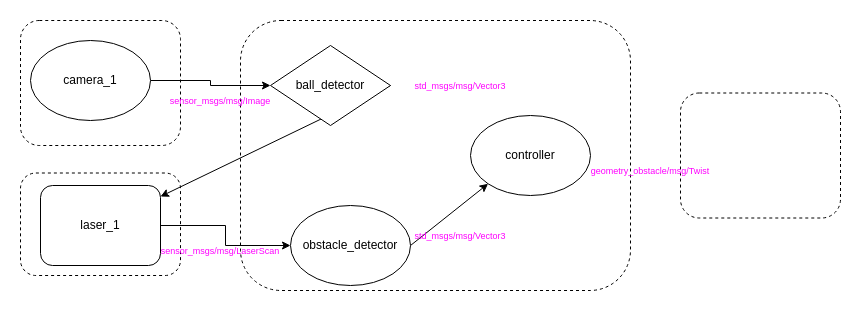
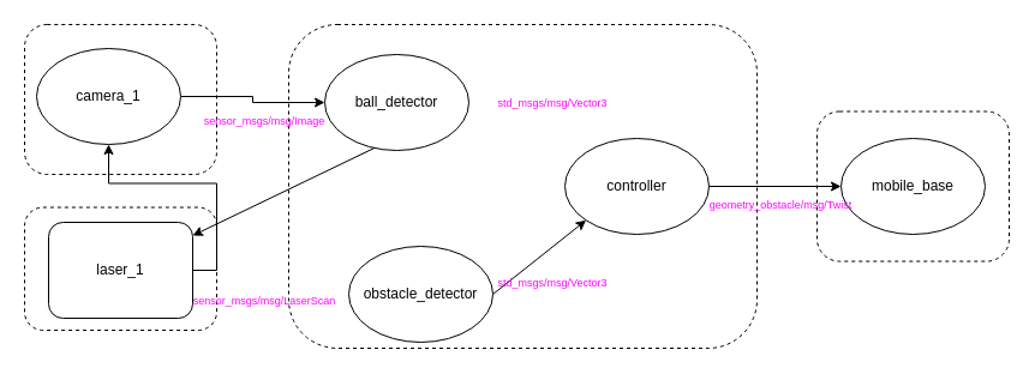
- <mxCell id="11" value="ball_detector" style="rhombus;whiteSpace=wrap;html=1;" vertex="1" parent="1"><mxGeometry x="270" y="45" width="120" height="80" as="geometry" /></mxCell>
+ <mxCell id="11" value="ball_detector" style="ellipse;whiteSpace=wrap;html=1;" vertex="1" parent="1"><mxGeometry x="270" y="45" width="120" height="80" as="geometry" /></mxCell>
+ <mxCell id="14" style="edgeStyle=orthogonalEdgeStyle;rounded=0;orthogonalLoop=1;jettySize=auto;html=1;exitX=1;exitY=0.5;exitDx=0;exitDy=0;entryX=0;entryY=0.5;entryDx=0;entryDy=0;" edge="1" parent="1" source="15" target="16"><mxGeometry relative="1" as="geometry" /></mxCell>
+ <mxCell id="16" value="mobile_base" style="ellipse;whiteSpace=wrap;html=1;" vertex="1" parent="1"><mxGeometry x="700" y="115" width="120" height="80" as="geometry" /></mxCell>
- <mxCell id="8" style="edgeStyle=orthogonalEdgeStyle;rounded=0;orthogonalLoop=1;jettySize=auto;html=1;exitX=1;exitY=0.5;exitDx=0;exitDy=0;entryX=0;entryY=0.5;entryDx=0;entryDy=0;" edge="1" parent="1" source="9" target="13"><mxGeometry relative="1" as="geometry" /></mxCell>
+ <mxCell id="8" style="edgeStyle=orthogonalEdgeStyle;rounded=0;orthogonalLoop=1;jettySize=auto;html=1;exitX=1;exitY=0.5;exitDx=0;exitDy=0;" edge="1" parent="1" source="9" target="7"><mxGeometry relative="1" as="geometry" /></mxCell>
